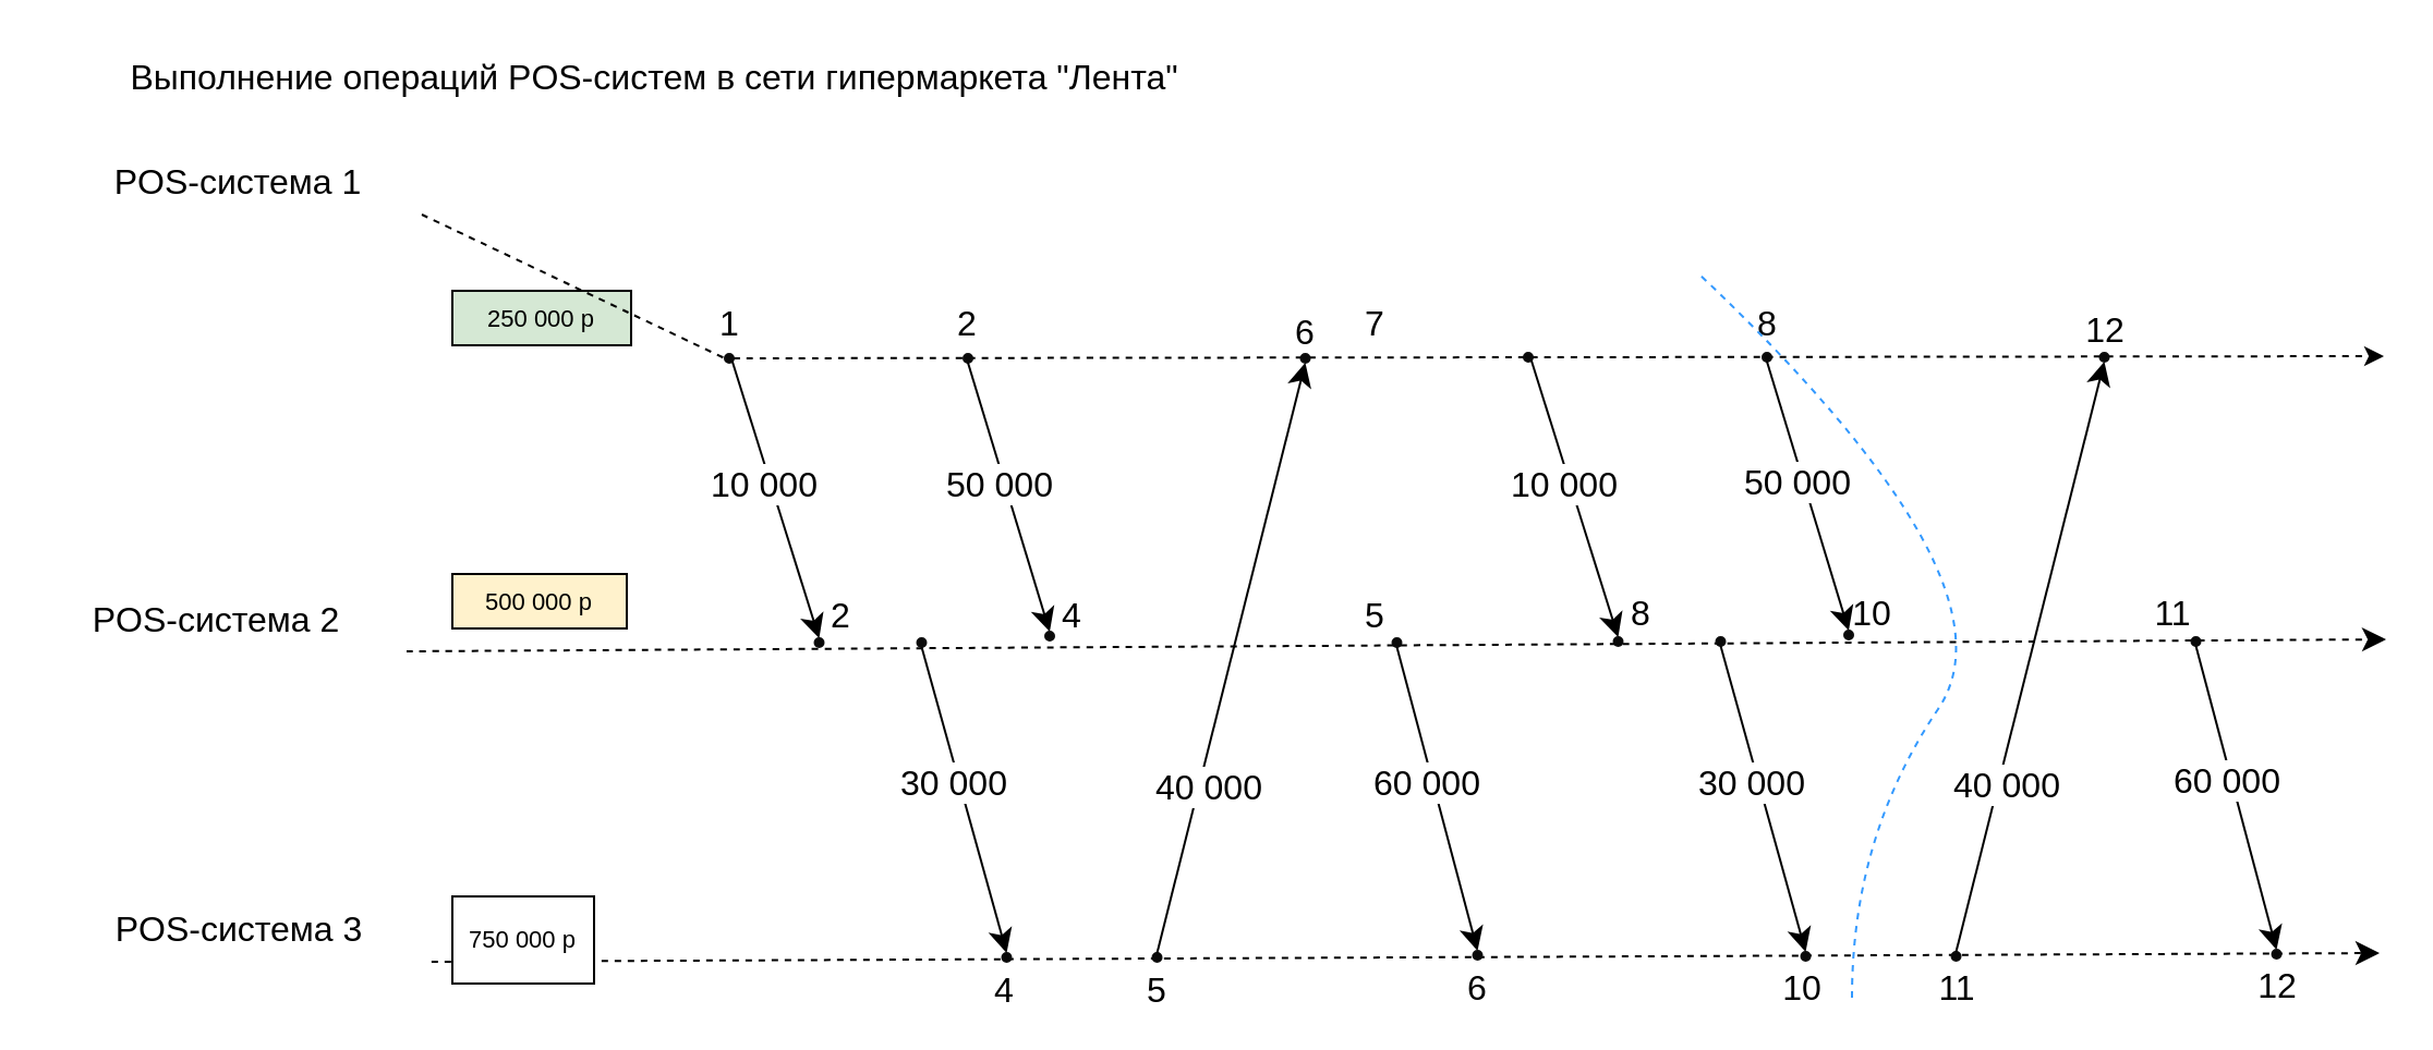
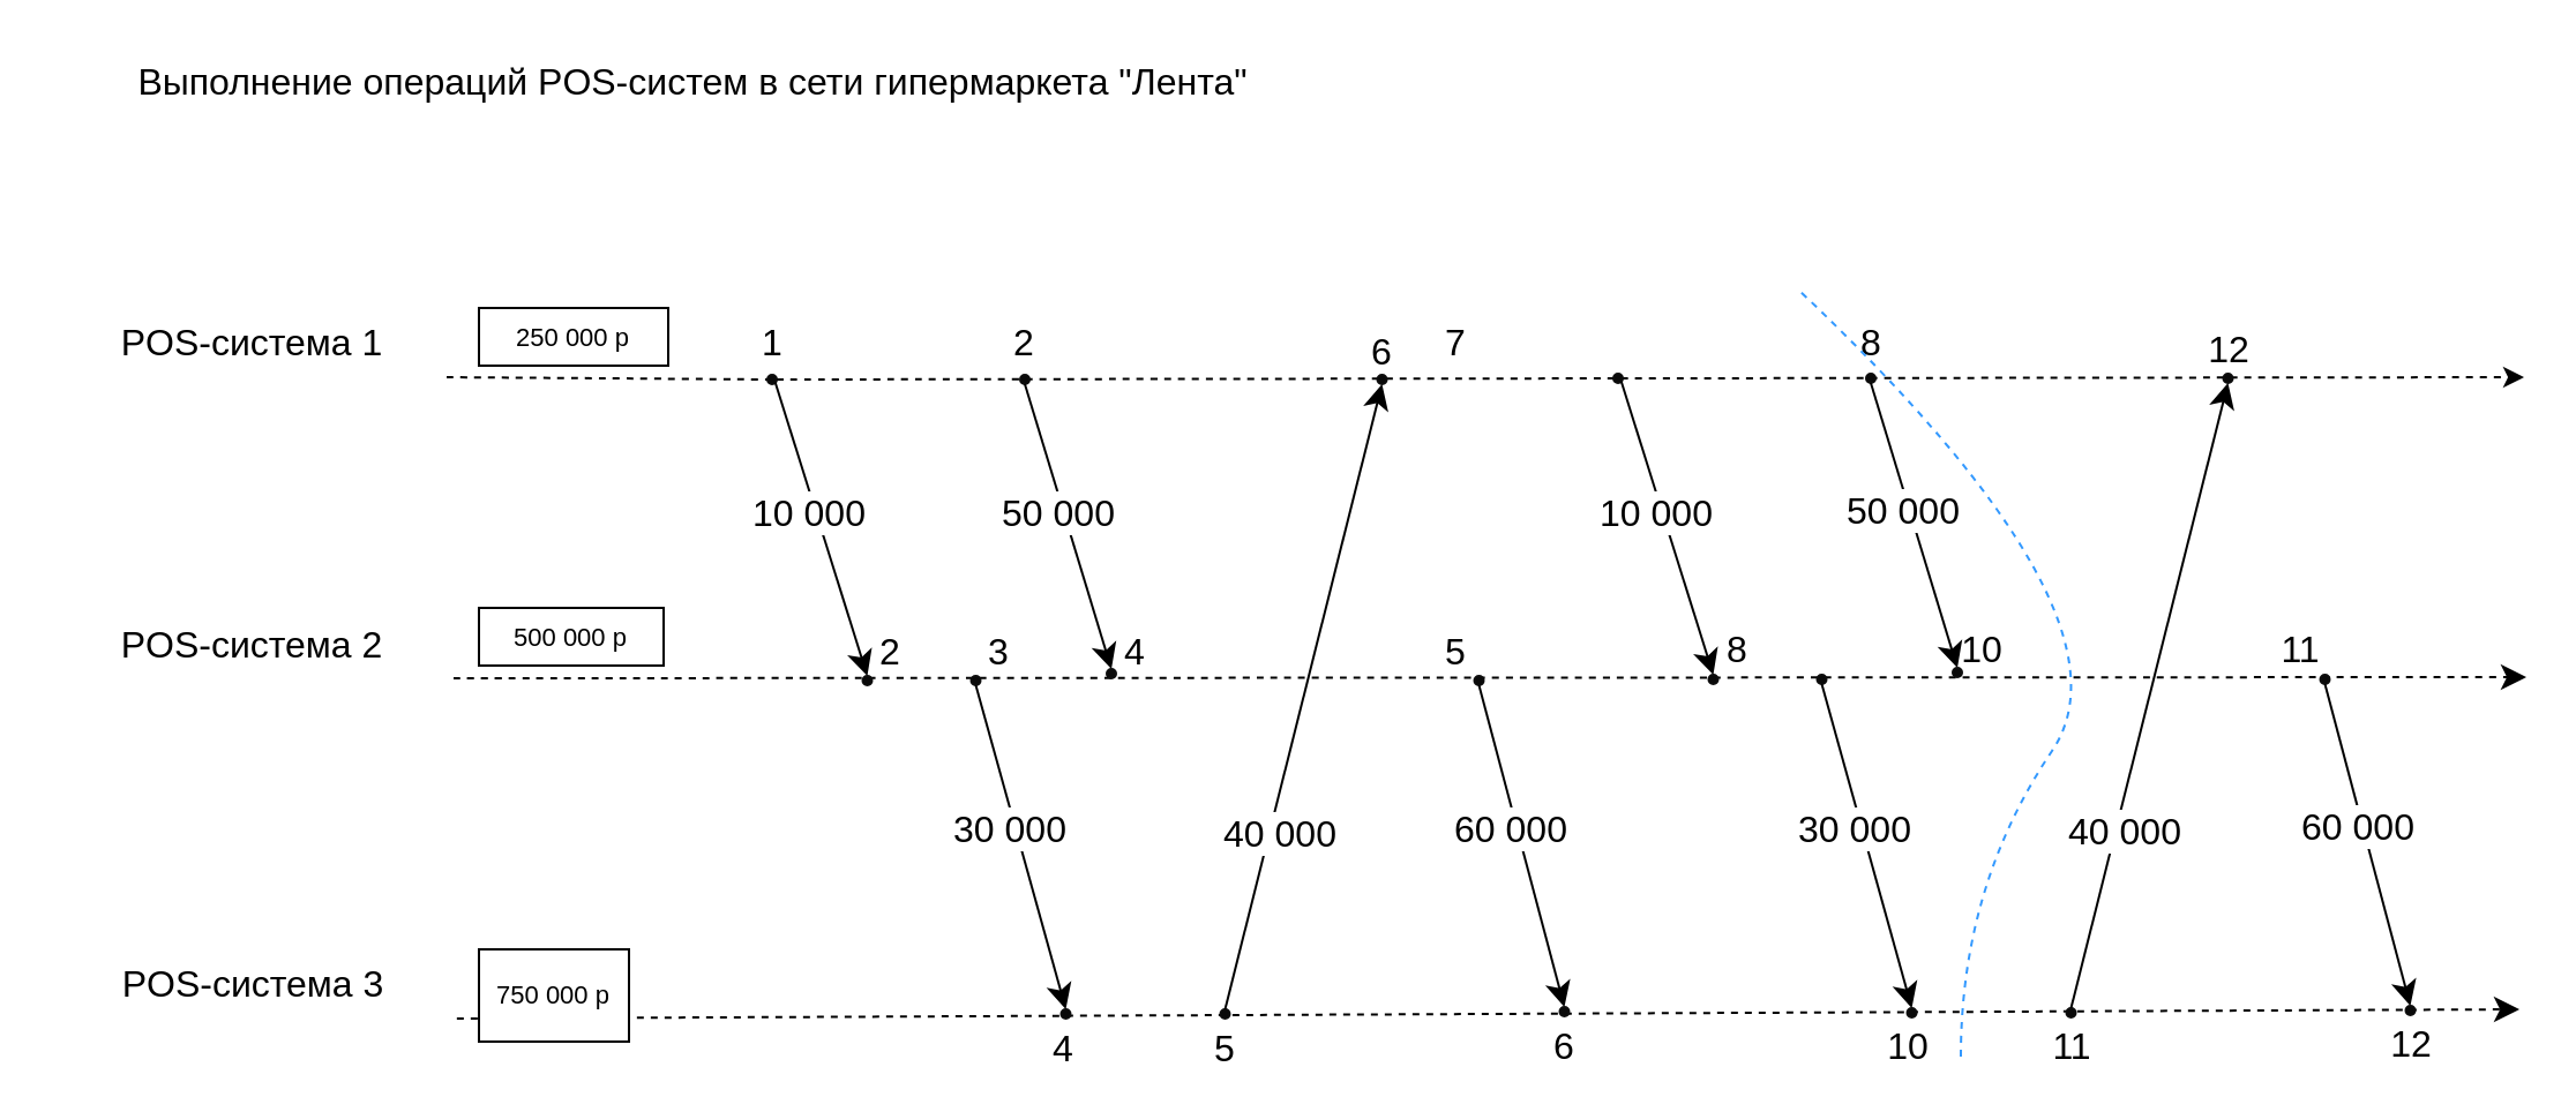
- <mxCell id="2" value="POS-система 1" style="text;html=1;strokeColor=none;fillColor=none;align=center;verticalAlign=middle;whiteSpace=wrap;rounded=0;fontSize=16;" vertex="1" parent="1"><mxGeometry x="25" y="68" width="168" height="30" as="geometry" /></mxCell>
+ <mxCell id="2" value="POS-система 1" style="text;html=1;strokeColor=none;fillColor=none;align=center;verticalAlign=middle;whiteSpace=wrap;rounded=0;fontSize=16;" vertex="1" parent="1"><mxGeometry x="25" y="133" width="168" height="30" as="geometry" /></mxCell>
- <mxCell id="9" value="250 000 р" style="rounded=0;whiteSpace=wrap;html=1;fontSize=11;fillColor=#d5e8d4;" vertex="1" parent="1"><mxGeometry x="207" y="133" width="82" height="25" as="geometry" /></mxCell>
+ <mxCell id="9" value="250 000 р" style="rounded=0;whiteSpace=wrap;html=1;fontSize=11;" vertex="1" parent="1"><mxGeometry x="207" y="133" width="82" height="25" as="geometry" /></mxCell>
- <mxCell id="8" value="500 000 р" style="rounded=0;whiteSpace=wrap;html=1;fontSize=11;fillColor=#fff2cc;" vertex="1" parent="1"><mxGeometry x="207" y="263" width="80" height="25" as="geometry" /></mxCell>
+ <mxCell id="8" value="500 000 р" style="rounded=0;whiteSpace=wrap;html=1;fontSize=11;" vertex="1" parent="1"><mxGeometry x="207" y="263" width="80" height="25" as="geometry" /></mxCell>
+ <mxCell id="20" value="3" style="text;html=1;strokeColor=none;fillColor=none;align=center;verticalAlign=middle;whiteSpace=wrap;rounded=0;fontSize=16;" vertex="1" parent="1"><mxGeometry x="424.25" y="275" width="16.5" height="13" as="geometry" /></mxCell>
- <mxCell id="3" value="POS-система 2" style="text;html=1;strokeColor=none;fillColor=none;align=center;verticalAlign=middle;whiteSpace=wrap;rounded=0;fontSize=16;" vertex="1" parent="1"><mxGeometry x="12" y="268.5" width="174" height="30" as="geometry" /></mxCell>
+ <mxCell id="3" value="POS-система 2" style="text;html=1;strokeColor=none;fillColor=none;align=center;verticalAlign=middle;whiteSpace=wrap;rounded=0;fontSize=16;" vertex="1" parent="1"><mxGeometry x="22" y="263.5" width="174" height="30" as="geometry" /></mxCell>
